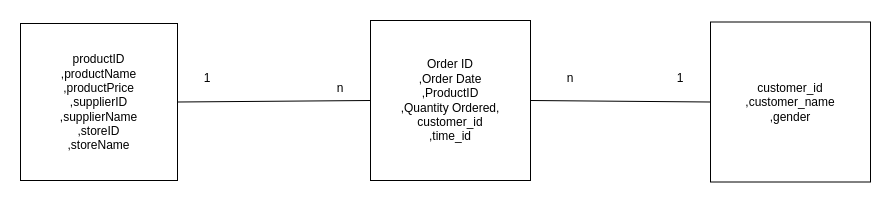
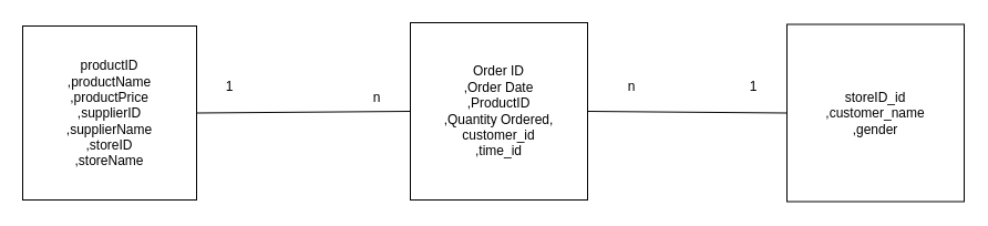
- <mxCell id="3" value="customer_id&lt;div&gt;,customer_name&lt;/div&gt;&lt;div&gt;,gender&lt;/div&gt;" style="whiteSpace=wrap;html=1;aspect=fixed;" vertex="1" parent="1"><mxGeometry x="710" y="21.5" width="160" height="160" as="geometry" /></mxCell>
+ <mxCell id="3" value="storeID_id&lt;div&gt;,customer_name&lt;/div&gt;&lt;div&gt;,gender&lt;/div&gt;" style="whiteSpace=wrap;html=1;aspect=fixed;" vertex="1" parent="1"><mxGeometry x="710" y="21.5" width="160" height="160" as="geometry" /></mxCell>
